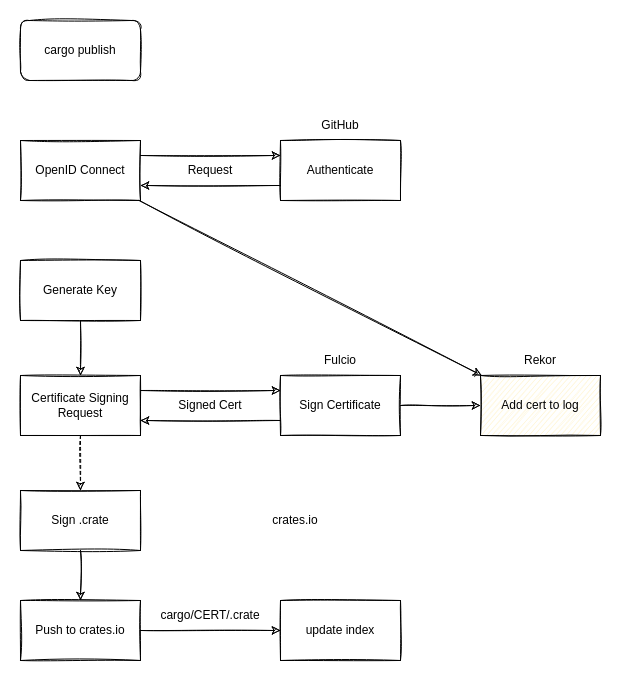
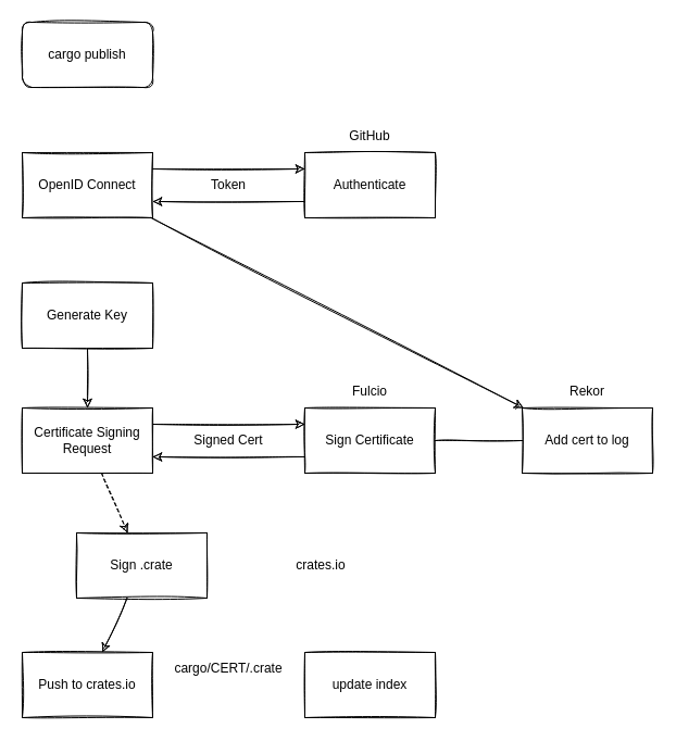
- <mxCell id="10" value="Request" style="text;html=1;strokeColor=none;fillColor=none;align=center;verticalAlign=middle;whiteSpace=wrap;rounded=0;sketch=1;" vertex="1" parent="1"><mxGeometry x="180" y="155" width="60" height="30" as="geometry" /></mxCell>
+ <mxCell id="10" value="Token" style="text;html=1;strokeColor=none;fillColor=none;align=center;verticalAlign=middle;whiteSpace=wrap;rounded=0;sketch=1;" vertex="1" parent="1"><mxGeometry x="180" y="155" width="60" height="30" as="geometry" /></mxCell>
- <mxCell id="28" value="" style="endArrow=classic;html=1;rounded=0;sketch=1;" edge="1" parent="1" source="5" target="6"><mxGeometry width="50" height="50" relative="1" as="geometry"><mxPoint x="440" y="519.5" as="sourcePoint" /><mxPoint x="580" y="519.5" as="targetPoint" /></mxGeometry></mxCell>
+ <mxCell id="28" value="" style="endArrow=none;html=1;rounded=0;sketch=1;" edge="1" parent="1" source="5" target="6"><mxGeometry width="50" height="50" relative="1" as="geometry"><mxPoint x="440" y="519.5" as="sourcePoint" /><mxPoint x="580" y="519.5" as="targetPoint" /></mxGeometry></mxCell>
- <mxCell id="6" value="Add cert to log" style="rounded=0;whiteSpace=wrap;html=1;sketch=1;fillColor=#fff2cc;" vertex="1" parent="1"><mxGeometry x="480" y="375" width="120" height="60" as="geometry" /></mxCell>
+ <mxCell id="6" value="Add cert to log" style="rounded=0;whiteSpace=wrap;html=1;sketch=1;" vertex="1" parent="1"><mxGeometry x="480" y="375" width="120" height="60" as="geometry" /></mxCell>
- <mxCell id="12" value="Sign .crate" style="rounded=0;whiteSpace=wrap;html=1;sketch=1;" vertex="1" parent="1"><mxGeometry x="20" y="490" width="120" height="60" as="geometry" /></mxCell>
+ <mxCell id="12" value="Sign .crate" style="rounded=0;whiteSpace=wrap;html=1;sketch=1;" vertex="1" parent="1"><mxGeometry x="70" y="490" width="120" height="60" as="geometry" /></mxCell>
- <mxCell id="26" value="" style="endArrow=classic;html=1;rounded=0;sketch=1;" edge="1" parent="1" source="13" target="14"><mxGeometry width="50" height="50" relative="1" as="geometry"><mxPoint x="150" y="600" as="sourcePoint" /><mxPoint x="290" y="600" as="targetPoint" /></mxGeometry></mxCell>
